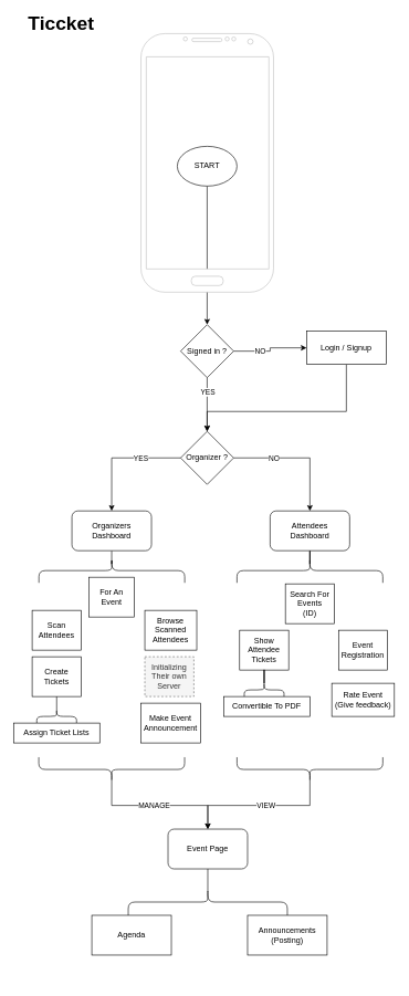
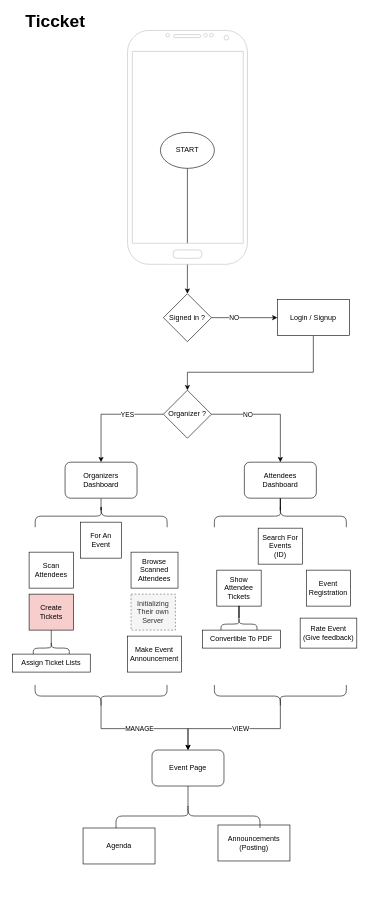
- <mxCell id="8" value="Login / Signup" style="rounded=0;whiteSpace=wrap;html=1;" parent="1" vertex="1"><mxGeometry x="462" y="499" width="120" height="50" as="geometry" /></mxCell>
+ <mxCell id="8" value="Login / Signup" style="rounded=0;whiteSpace=wrap;html=1;" parent="1" vertex="1"><mxGeometry x="462" y="499" width="120" height="60" as="geometry" /></mxCell>
- <mxCell id="4" style="edgeStyle=orthogonalEdgeStyle;rounded=0;orthogonalLoop=1;jettySize=auto;html=1;" parent="1" source="6" target="13" edge="1"><mxGeometry relative="1" as="geometry"><mxPoint x="312" y="600" as="targetPoint" /></mxGeometry></mxCell>
- <mxCell id="5" value="YES" style="edgeLabel;html=1;align=center;verticalAlign=middle;resizable=0;points=[];" parent="4" vertex="1" connectable="0"><mxGeometry x="-0.694" y="1" relative="1" as="geometry"><mxPoint x="-1" y="9" as="offset" /></mxGeometry></mxCell>
- <mxCell id="41" value="Create Tickets" style="rounded=0;whiteSpace=wrap;html=1;" parent="40" vertex="1"><mxGeometry x="28.01" width="73.99" height="60" as="geometry" /></mxCell>
+ <mxCell id="41" value="Create Tickets" style="rounded=0;whiteSpace=wrap;html=1;fillColor=#f8cecc;" parent="40" vertex="1"><mxGeometry x="28.01" width="73.99" height="60" as="geometry" /></mxCell>
- <mxCell id="37" value="Announcements (Posting)" style="rounded=0;whiteSpace=wrap;html=1;" parent="34" vertex="1"><mxGeometry x="235" y="130" width="120" height="60" as="geometry" /></mxCell>
+ <mxCell id="37" value="Announcements (Posting)" style="rounded=0;whiteSpace=wrap;html=1;" parent="34" vertex="1"><mxGeometry x="225" y="125" width="120" height="60" as="geometry" /></mxCell>
